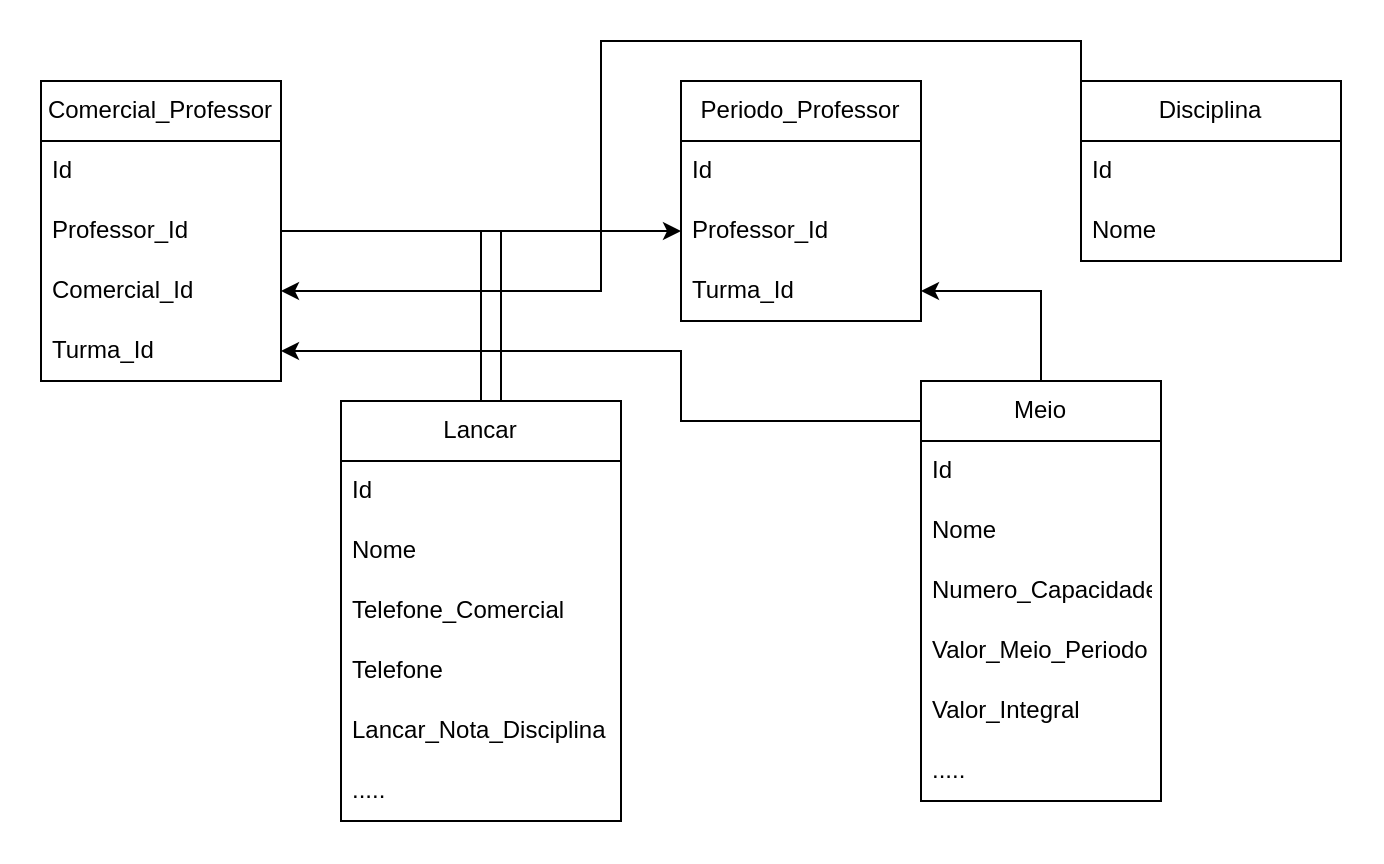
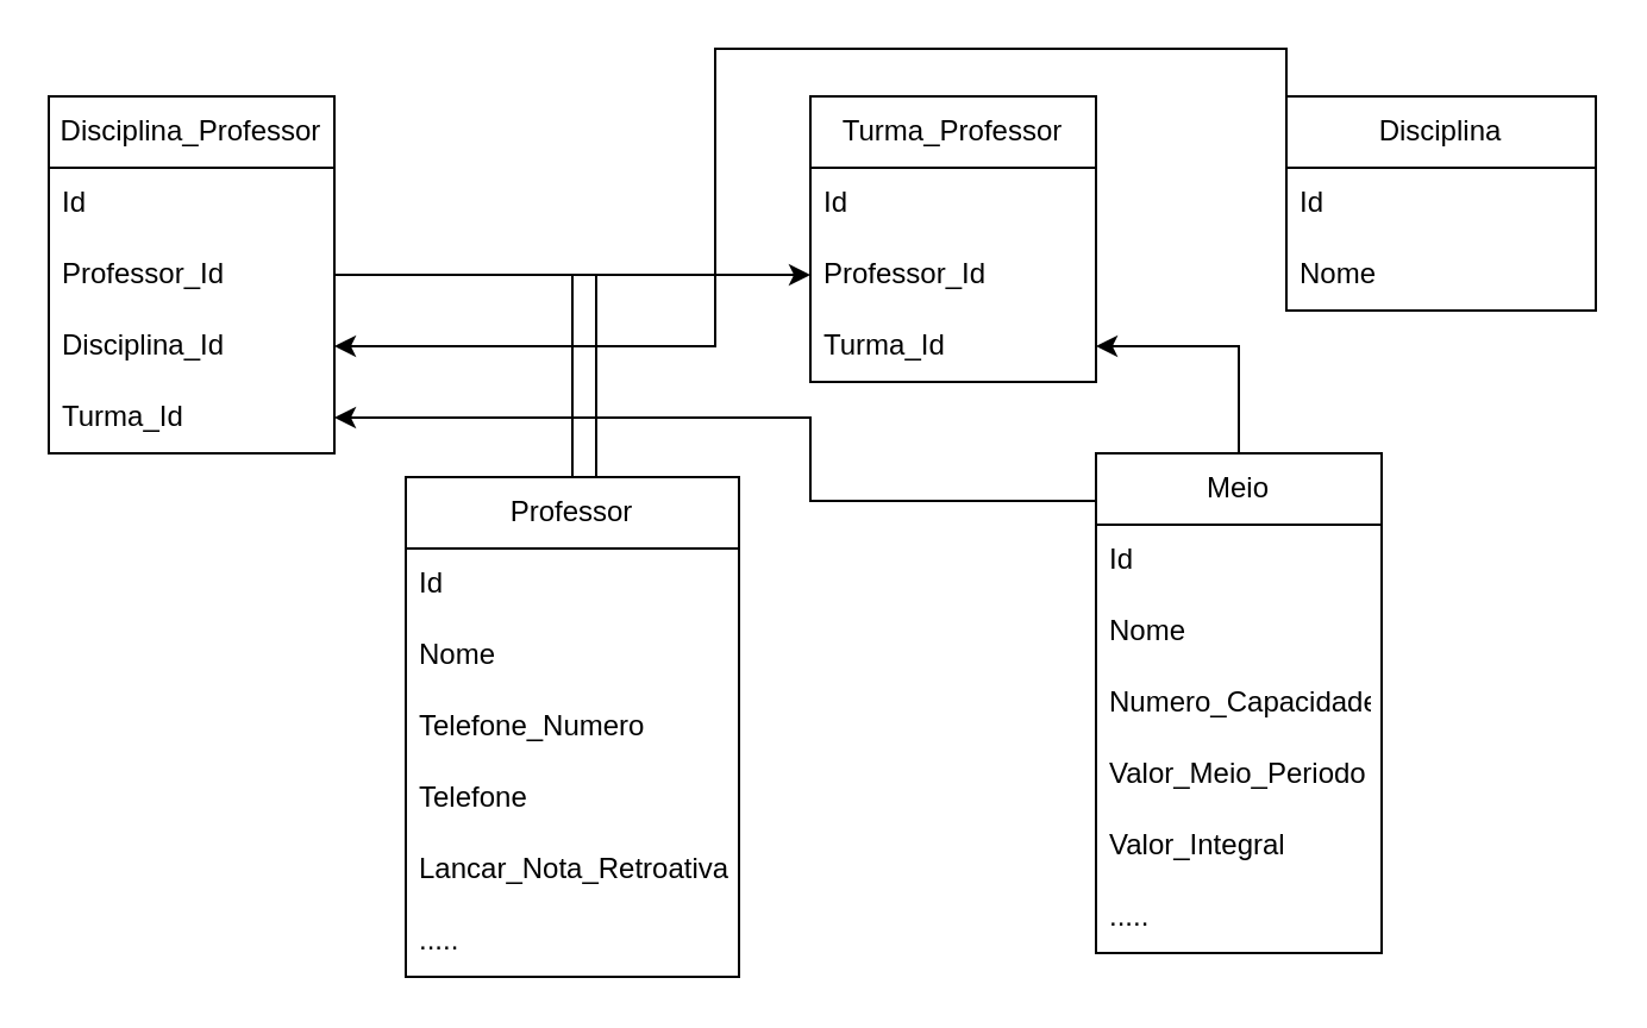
- <mxCell id="2" value="Comercial_Professor" style="swimlane;fontStyle=0;childLayout=stackLayout;horizontal=1;startSize=30;horizontalStack=0;resizeParent=1;resizeParentMax=0;resizeLast=0;collapsible=1;marginBottom=0;whiteSpace=wrap;html=1;" vertex="1" parent="1"><mxGeometry x="20" y="40" width="120" height="150" as="geometry" /></mxCell>
+ <mxCell id="2" value="Disciplina_Professor" style="swimlane;fontStyle=0;childLayout=stackLayout;horizontal=1;startSize=30;horizontalStack=0;resizeParent=1;resizeParentMax=0;resizeLast=0;collapsible=1;marginBottom=0;whiteSpace=wrap;html=1;" vertex="1" parent="1"><mxGeometry x="20" y="40" width="120" height="150" as="geometry" /></mxCell>
- <mxCell id="7" value="Periodo_Professor" style="swimlane;fontStyle=0;childLayout=stackLayout;horizontal=1;startSize=30;horizontalStack=0;resizeParent=1;resizeParentMax=0;resizeLast=0;collapsible=1;marginBottom=0;whiteSpace=wrap;html=1;" vertex="1" parent="1"><mxGeometry x="340" y="40" width="120" height="120" as="geometry" /></mxCell>
+ <mxCell id="7" value="Turma_Professor" style="swimlane;fontStyle=0;childLayout=stackLayout;horizontal=1;startSize=30;horizontalStack=0;resizeParent=1;resizeParentMax=0;resizeLast=0;collapsible=1;marginBottom=0;whiteSpace=wrap;html=1;" vertex="1" parent="1"><mxGeometry x="340" y="40" width="120" height="120" as="geometry" /></mxCell>
- <mxCell id="5" value="Comercial_Id" style="text;strokeColor=none;fillColor=none;align=left;verticalAlign=middle;spacingLeft=4;spacingRight=4;overflow=hidden;points=[[0,0.5],[1,0.5]];portConstraint=eastwest;rotatable=0;whiteSpace=wrap;html=1;" vertex="1" parent="2"><mxGeometry y="90" width="120" height="30" as="geometry" /></mxCell>
+ <mxCell id="5" value="Disciplina_Id" style="text;strokeColor=none;fillColor=none;align=left;verticalAlign=middle;spacingLeft=4;spacingRight=4;overflow=hidden;points=[[0,0.5],[1,0.5]];portConstraint=eastwest;rotatable=0;whiteSpace=wrap;html=1;" vertex="1" parent="2"><mxGeometry y="90" width="120" height="30" as="geometry" /></mxCell>
- <mxCell id="13" value="Lancar" style="swimlane;fontStyle=0;childLayout=stackLayout;horizontal=1;startSize=30;horizontalStack=0;resizeParent=1;resizeParentMax=0;resizeLast=0;collapsible=1;marginBottom=0;whiteSpace=wrap;html=1;" vertex="1" parent="1"><mxGeometry x="170" y="200" width="140" height="210" as="geometry" /></mxCell>
+ <mxCell id="13" value="Professor" style="swimlane;fontStyle=0;childLayout=stackLayout;horizontal=1;startSize=30;horizontalStack=0;resizeParent=1;resizeParentMax=0;resizeLast=0;collapsible=1;marginBottom=0;whiteSpace=wrap;html=1;" vertex="1" parent="1"><mxGeometry x="170" y="200" width="140" height="210" as="geometry" /></mxCell>
- <mxCell id="16" value="Telefone_Comercial" style="text;strokeColor=none;fillColor=none;align=left;verticalAlign=middle;spacingLeft=4;spacingRight=4;overflow=hidden;points=[[0,0.5],[1,0.5]];portConstraint=eastwest;rotatable=0;whiteSpace=wrap;html=1;" vertex="1" parent="13"><mxGeometry y="90" width="140" height="30" as="geometry" /></mxCell>
+ <mxCell id="16" value="Telefone_Numero" style="text;strokeColor=none;fillColor=none;align=left;verticalAlign=middle;spacingLeft=4;spacingRight=4;overflow=hidden;points=[[0,0.5],[1,0.5]];portConstraint=eastwest;rotatable=0;whiteSpace=wrap;html=1;" vertex="1" parent="13"><mxGeometry y="90" width="140" height="30" as="geometry" /></mxCell>
- <mxCell id="18" value="Lancar_Nota_Disciplina" style="text;strokeColor=none;fillColor=none;align=left;verticalAlign=middle;spacingLeft=4;spacingRight=4;overflow=hidden;points=[[0,0.5],[1,0.5]];portConstraint=eastwest;rotatable=0;whiteSpace=wrap;html=1;" vertex="1" parent="13"><mxGeometry y="150" width="140" height="30" as="geometry" /></mxCell>
+ <mxCell id="18" value="Lancar_Nota_Retroativa" style="text;strokeColor=none;fillColor=none;align=left;verticalAlign=middle;spacingLeft=4;spacingRight=4;overflow=hidden;points=[[0,0.5],[1,0.5]];portConstraint=eastwest;rotatable=0;whiteSpace=wrap;html=1;" vertex="1" parent="13"><mxGeometry y="150" width="140" height="30" as="geometry" /></mxCell>
